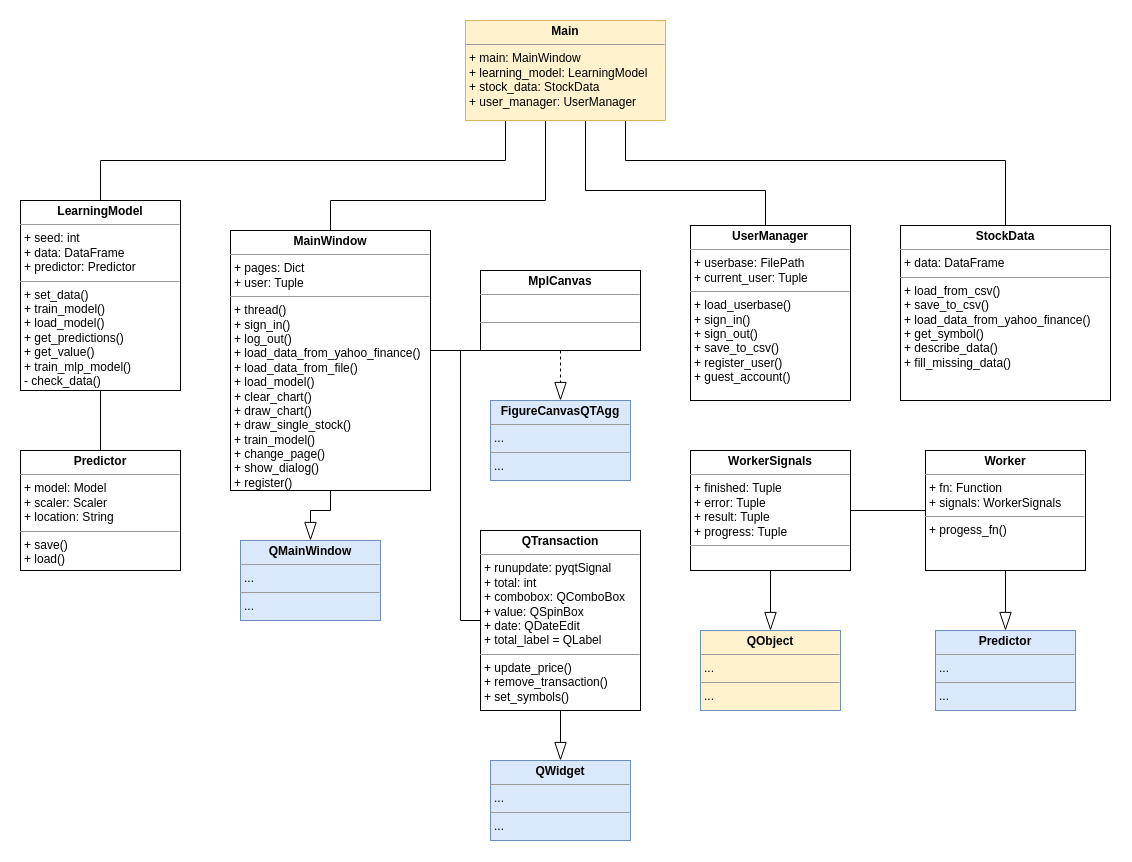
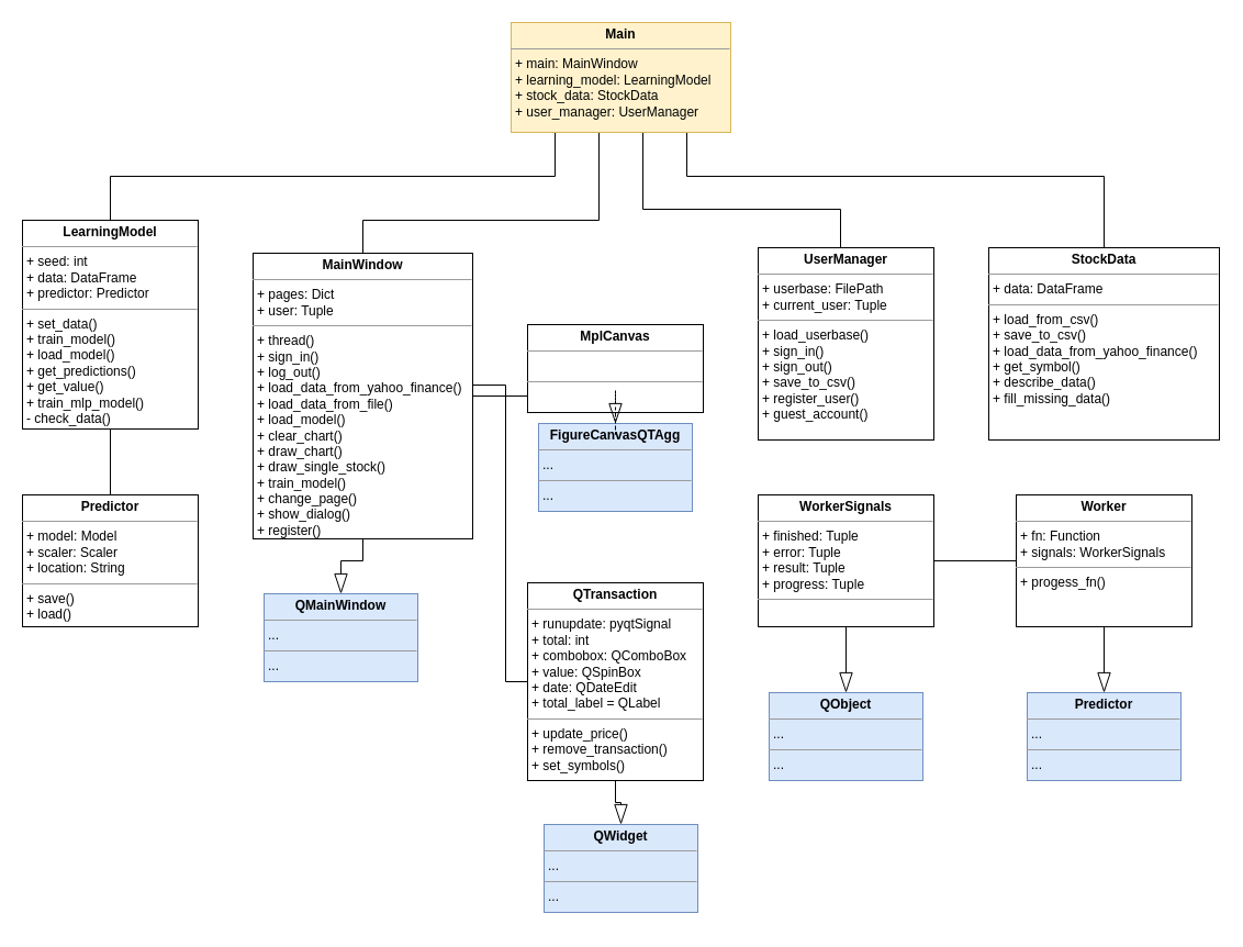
- <mxCell id="14" value="&lt;p style=&quot;margin: 0px ; margin-top: 4px ; text-align: center&quot;&gt;&lt;b&gt;MplCanvas&lt;/b&gt;&lt;/p&gt;&lt;hr size=&quot;1&quot;&gt;&lt;p style=&quot;margin: 0px ; margin-left: 4px&quot;&gt;&lt;br&gt;&lt;/p&gt;&lt;hr size=&quot;1&quot;&gt;&lt;p style=&quot;margin: 0px ; margin-left: 4px&quot;&gt;&lt;br&gt;&lt;/p&gt;" style="verticalAlign=top;align=left;overflow=fill;fontSize=12;fontFamily=Helvetica;html=1;" parent="1" vertex="1"><mxGeometry x="480" y="270" width="160" height="80" as="geometry" /></mxCell>
+ <mxCell id="14" value="&lt;p style=&quot;margin: 0px ; margin-top: 4px ; text-align: center&quot;&gt;&lt;b&gt;MplCanvas&lt;/b&gt;&lt;/p&gt;&lt;hr size=&quot;1&quot;&gt;&lt;p style=&quot;margin: 0px ; margin-left: 4px&quot;&gt;&lt;br&gt;&lt;/p&gt;&lt;hr size=&quot;1&quot;&gt;&lt;p style=&quot;margin: 0px ; margin-left: 4px&quot;&gt;&lt;br&gt;&lt;/p&gt;" style="verticalAlign=top;align=left;overflow=fill;fontSize=12;fontFamily=Helvetica;html=1;" parent="1" vertex="1"><mxGeometry x="480" y="295" width="160" height="80" as="geometry" /></mxCell>
- <mxCell id="20" value="&lt;p style=&quot;margin: 0px ; margin-top: 4px ; text-align: center&quot;&gt;&lt;b&gt;FigureCanvasQTAgg&lt;/b&gt;&lt;/p&gt;&lt;hr size=&quot;1&quot;&gt;&lt;p style=&quot;margin: 0px ; margin-left: 4px&quot;&gt;...&lt;/p&gt;&lt;hr size=&quot;1&quot;&gt;&lt;p style=&quot;margin: 0px ; margin-left: 4px&quot;&gt;&lt;span&gt;...&lt;/span&gt;&lt;br&gt;&lt;/p&gt;" style="verticalAlign=top;align=left;overflow=fill;fontSize=12;fontFamily=Helvetica;html=1;fillColor=#dae8fc;strokeColor=#6c8ebf;" vertex="1" parent="1"><mxGeometry x="490" y="400" width="140" height="80" as="geometry" /></mxCell>
+ <mxCell id="20" value="&lt;p style=&quot;margin: 0px ; margin-top: 4px ; text-align: center&quot;&gt;&lt;b&gt;FigureCanvasQTAgg&lt;/b&gt;&lt;/p&gt;&lt;hr size=&quot;1&quot;&gt;&lt;p style=&quot;margin: 0px ; margin-left: 4px&quot;&gt;...&lt;/p&gt;&lt;hr size=&quot;1&quot;&gt;&lt;p style=&quot;margin: 0px ; margin-left: 4px&quot;&gt;&lt;span&gt;...&lt;/span&gt;&lt;br&gt;&lt;/p&gt;" style="verticalAlign=top;align=left;overflow=fill;fontSize=12;fontFamily=Helvetica;html=1;fillColor=#dae8fc;strokeColor=#6c8ebf;" vertex="1" parent="1"><mxGeometry x="490" y="385" width="140" height="80" as="geometry" /></mxCell>
- <mxCell id="22" value="&lt;p style=&quot;margin: 0px ; margin-top: 4px ; text-align: center&quot;&gt;&lt;b&gt;QObject&lt;/b&gt;&lt;/p&gt;&lt;hr size=&quot;1&quot;&gt;&lt;p style=&quot;margin: 0px ; margin-left: 4px&quot;&gt;...&lt;/p&gt;&lt;hr size=&quot;1&quot;&gt;&lt;p style=&quot;margin: 0px ; margin-left: 4px&quot;&gt;&lt;span&gt;...&lt;/span&gt;&lt;br&gt;&lt;/p&gt;" style="verticalAlign=top;align=left;overflow=fill;fontSize=12;fontFamily=Helvetica;html=1;fillColor=#fff2cc;strokeColor=#6c8ebf;" vertex="1" parent="1"><mxGeometry x="700" y="630" width="140" height="80" as="geometry" /></mxCell>
+ <mxCell id="22" value="&lt;p style=&quot;margin: 0px ; margin-top: 4px ; text-align: center&quot;&gt;&lt;b&gt;QObject&lt;/b&gt;&lt;/p&gt;&lt;hr size=&quot;1&quot;&gt;&lt;p style=&quot;margin: 0px ; margin-left: 4px&quot;&gt;...&lt;/p&gt;&lt;hr size=&quot;1&quot;&gt;&lt;p style=&quot;margin: 0px ; margin-left: 4px&quot;&gt;&lt;span&gt;...&lt;/span&gt;&lt;br&gt;&lt;/p&gt;" style="verticalAlign=top;align=left;overflow=fill;fontSize=12;fontFamily=Helvetica;html=1;fillColor=#dae8fc;strokeColor=#6c8ebf;" vertex="1" parent="1"><mxGeometry x="700" y="630" width="140" height="80" as="geometry" /></mxCell>
- <mxCell id="19" value="&lt;p style=&quot;margin: 0px ; margin-top: 4px ; text-align: center&quot;&gt;&lt;b&gt;QWidget&lt;/b&gt;&lt;/p&gt;&lt;hr size=&quot;1&quot;&gt;&lt;p style=&quot;margin: 0px ; margin-left: 4px&quot;&gt;...&lt;/p&gt;&lt;hr size=&quot;1&quot;&gt;&lt;p style=&quot;margin: 0px ; margin-left: 4px&quot;&gt;&lt;span&gt;...&lt;/span&gt;&lt;br&gt;&lt;/p&gt;" style="verticalAlign=top;align=left;overflow=fill;fontSize=12;fontFamily=Helvetica;html=1;fillColor=#dae8fc;strokeColor=#6c8ebf;" vertex="1" parent="1"><mxGeometry x="490" y="760" width="140" height="80" as="geometry" /></mxCell>
+ <mxCell id="19" value="&lt;p style=&quot;margin: 0px ; margin-top: 4px ; text-align: center&quot;&gt;&lt;b&gt;QWidget&lt;/b&gt;&lt;/p&gt;&lt;hr size=&quot;1&quot;&gt;&lt;p style=&quot;margin: 0px ; margin-left: 4px&quot;&gt;...&lt;/p&gt;&lt;hr size=&quot;1&quot;&gt;&lt;p style=&quot;margin: 0px ; margin-left: 4px&quot;&gt;&lt;span&gt;...&lt;/span&gt;&lt;br&gt;&lt;/p&gt;" style="verticalAlign=top;align=left;overflow=fill;fontSize=12;fontFamily=Helvetica;html=1;fillColor=#dae8fc;strokeColor=#6c8ebf;" vertex="1" parent="1"><mxGeometry x="495" y="750" width="140" height="80" as="geometry" /></mxCell>
